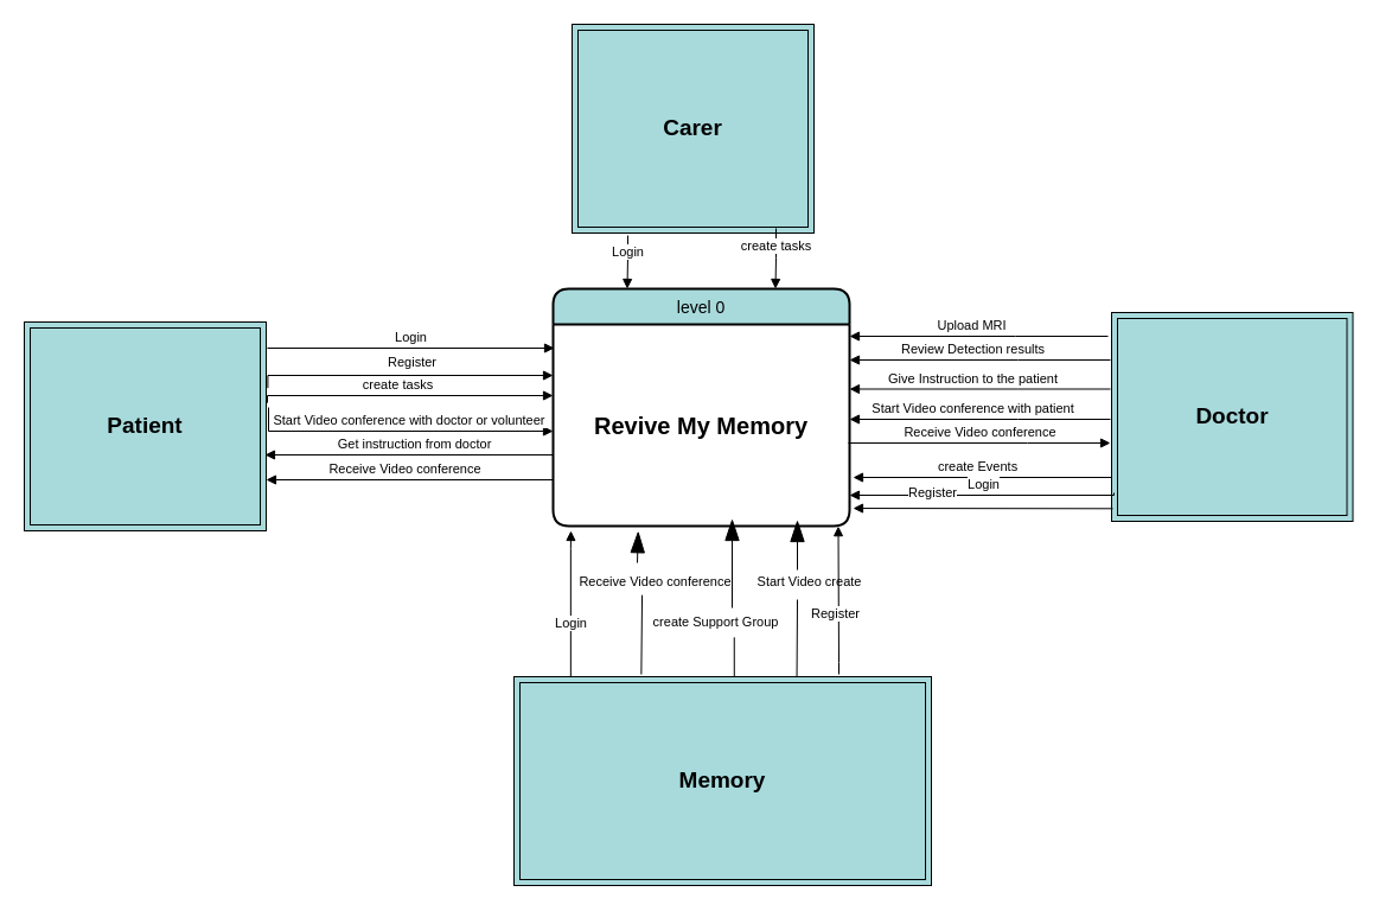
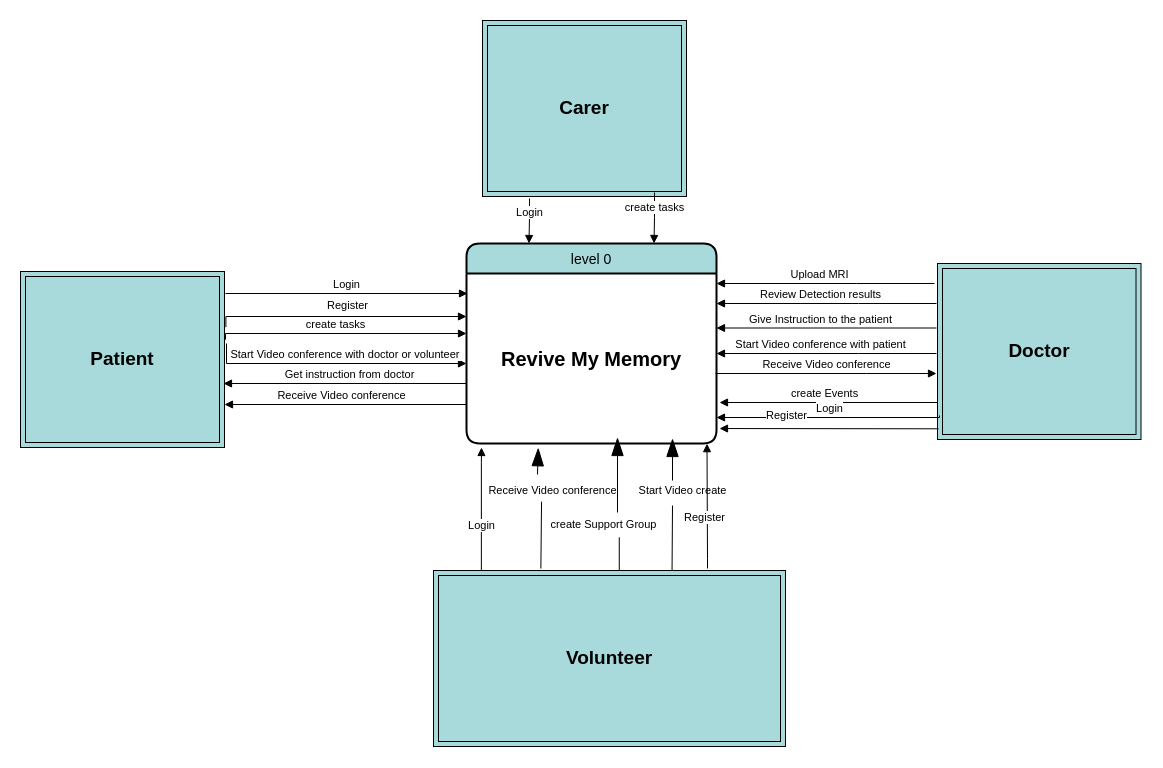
- <mxCell id="26" value="&lt;b&gt;&lt;font style=&quot;font-size: 19px;&quot;&gt;Memory&lt;/font&gt;&lt;/b&gt;" style="shape=ext;margin=3;double=1;whiteSpace=wrap;html=1;align=center;fillColor=#A8DADC;" parent="1" vertex="1"><mxGeometry x="433" y="570" width="352" height="176" as="geometry" /></mxCell>
+ <mxCell id="26" value="&lt;b&gt;&lt;font style=&quot;font-size: 19px;&quot;&gt;Volunteer&lt;/font&gt;&lt;/b&gt;" style="shape=ext;margin=3;double=1;whiteSpace=wrap;html=1;align=center;fillColor=#A8DADC;" parent="1" vertex="1"><mxGeometry x="433" y="570" width="352" height="176" as="geometry" /></mxCell>
